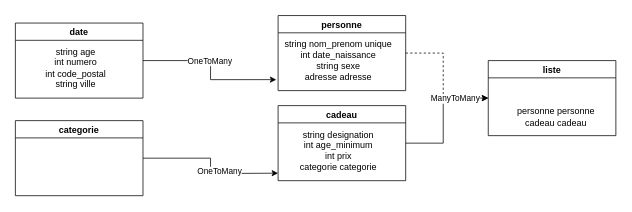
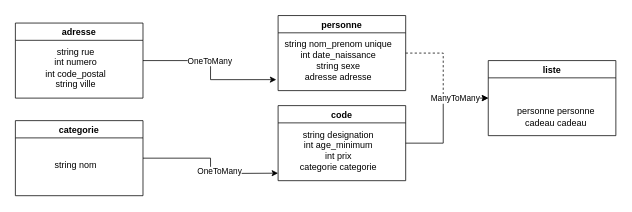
- <mxCell id="7" value="date" style="swimlane;" vertex="1" parent="1"><mxGeometry y="30" width="170" height="100" as="geometry" x="20" /></mxCell>
+ <mxCell id="7" value="adresse" style="swimlane;" vertex="1" parent="1"><mxGeometry y="30" width="170" height="100" as="geometry" x="20" /></mxCell>
- <mxCell id="8" value="&lt;div&gt;string age&lt;/div&gt;&lt;div&gt;int numero&lt;/div&gt;&lt;div&gt;int code_postal&lt;/div&gt;&lt;div&gt;string ville&lt;/div&gt;" style="text;html=1;align=center;verticalAlign=middle;resizable=0;points=[];autosize=1;" vertex="1" parent="7"><mxGeometry x="30" y="30" width="100" height="60" as="geometry" /></mxCell>
+ <mxCell id="8" value="&lt;div&gt;string rue&lt;/div&gt;&lt;div&gt;int numero&lt;/div&gt;&lt;div&gt;int code_postal&lt;/div&gt;&lt;div&gt;string ville&lt;/div&gt;" style="text;html=1;align=center;verticalAlign=middle;resizable=0;points=[];autosize=1;" vertex="1" parent="7"><mxGeometry x="30" y="30" width="100" height="60" as="geometry" /></mxCell>
- <mxCell id="11" value="cadeau" style="swimlane;" vertex="1" parent="1"><mxGeometry x="370" y="140" width="170" height="100" as="geometry" /></mxCell>
+ <mxCell id="11" value="code" style="swimlane;" vertex="1" parent="1"><mxGeometry x="370" y="140" width="170" height="100" as="geometry" /></mxCell>
+ <mxCell id="16" value="string nom" style="text;html=1;align=center;verticalAlign=middle;resizable=0;points=[];autosize=1;" vertex="1" parent="15"><mxGeometry x="45" y="50" width="70" height="20" as="geometry" /></mxCell>
